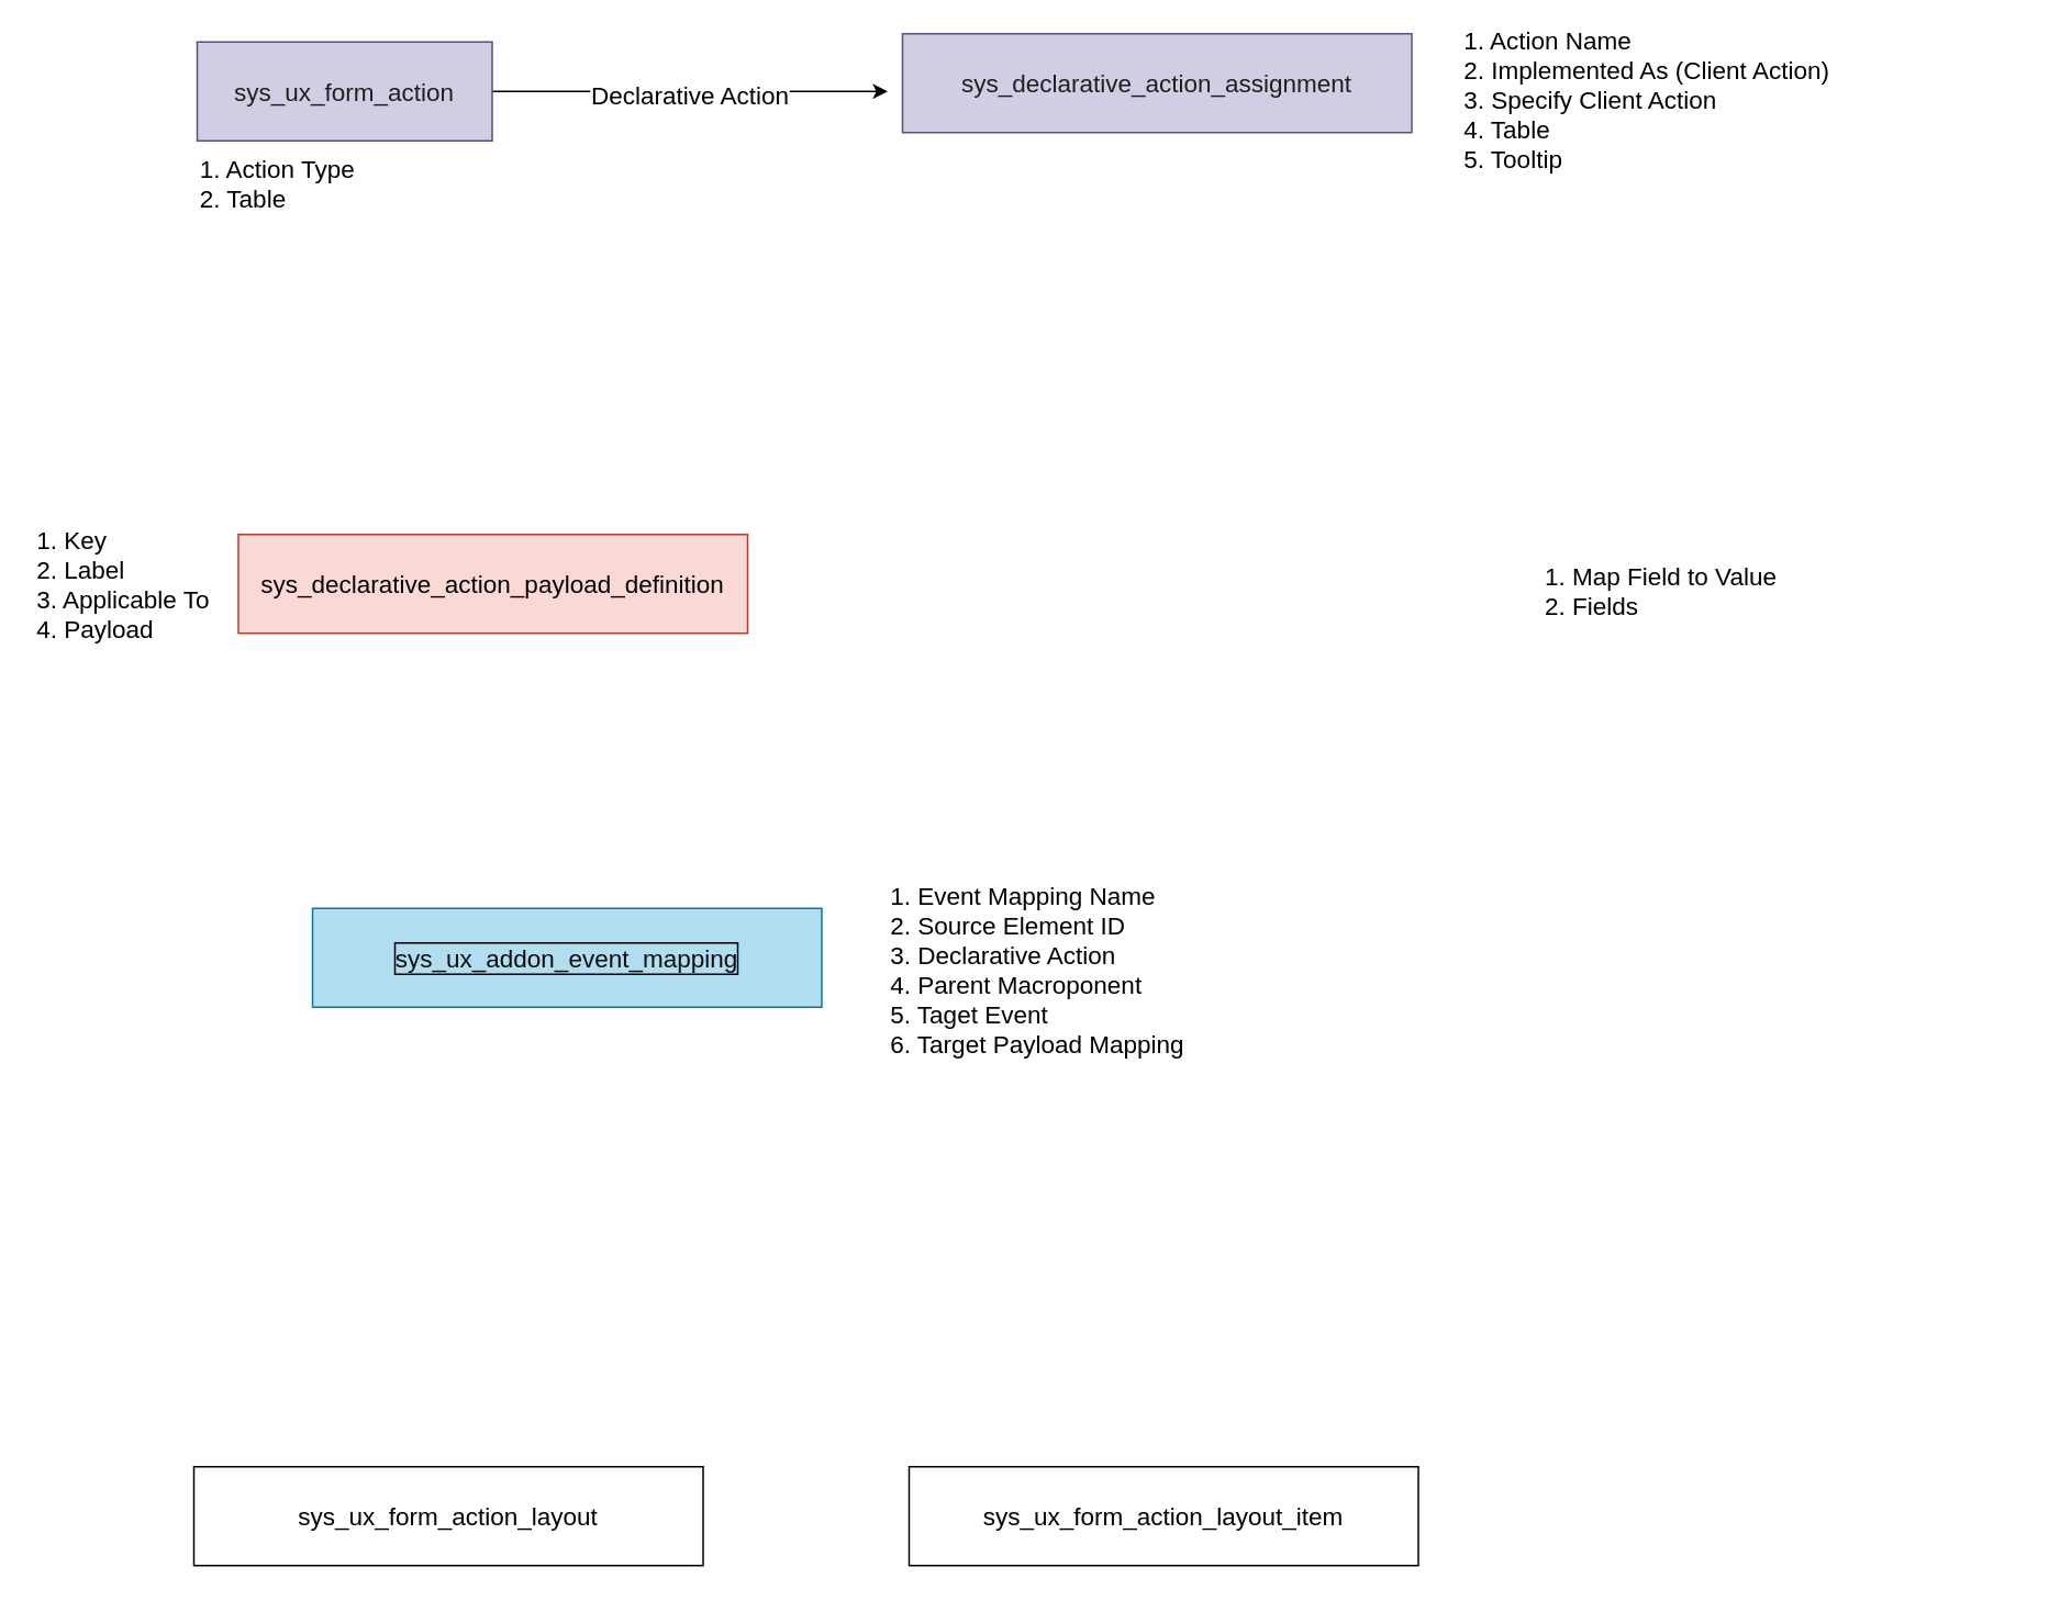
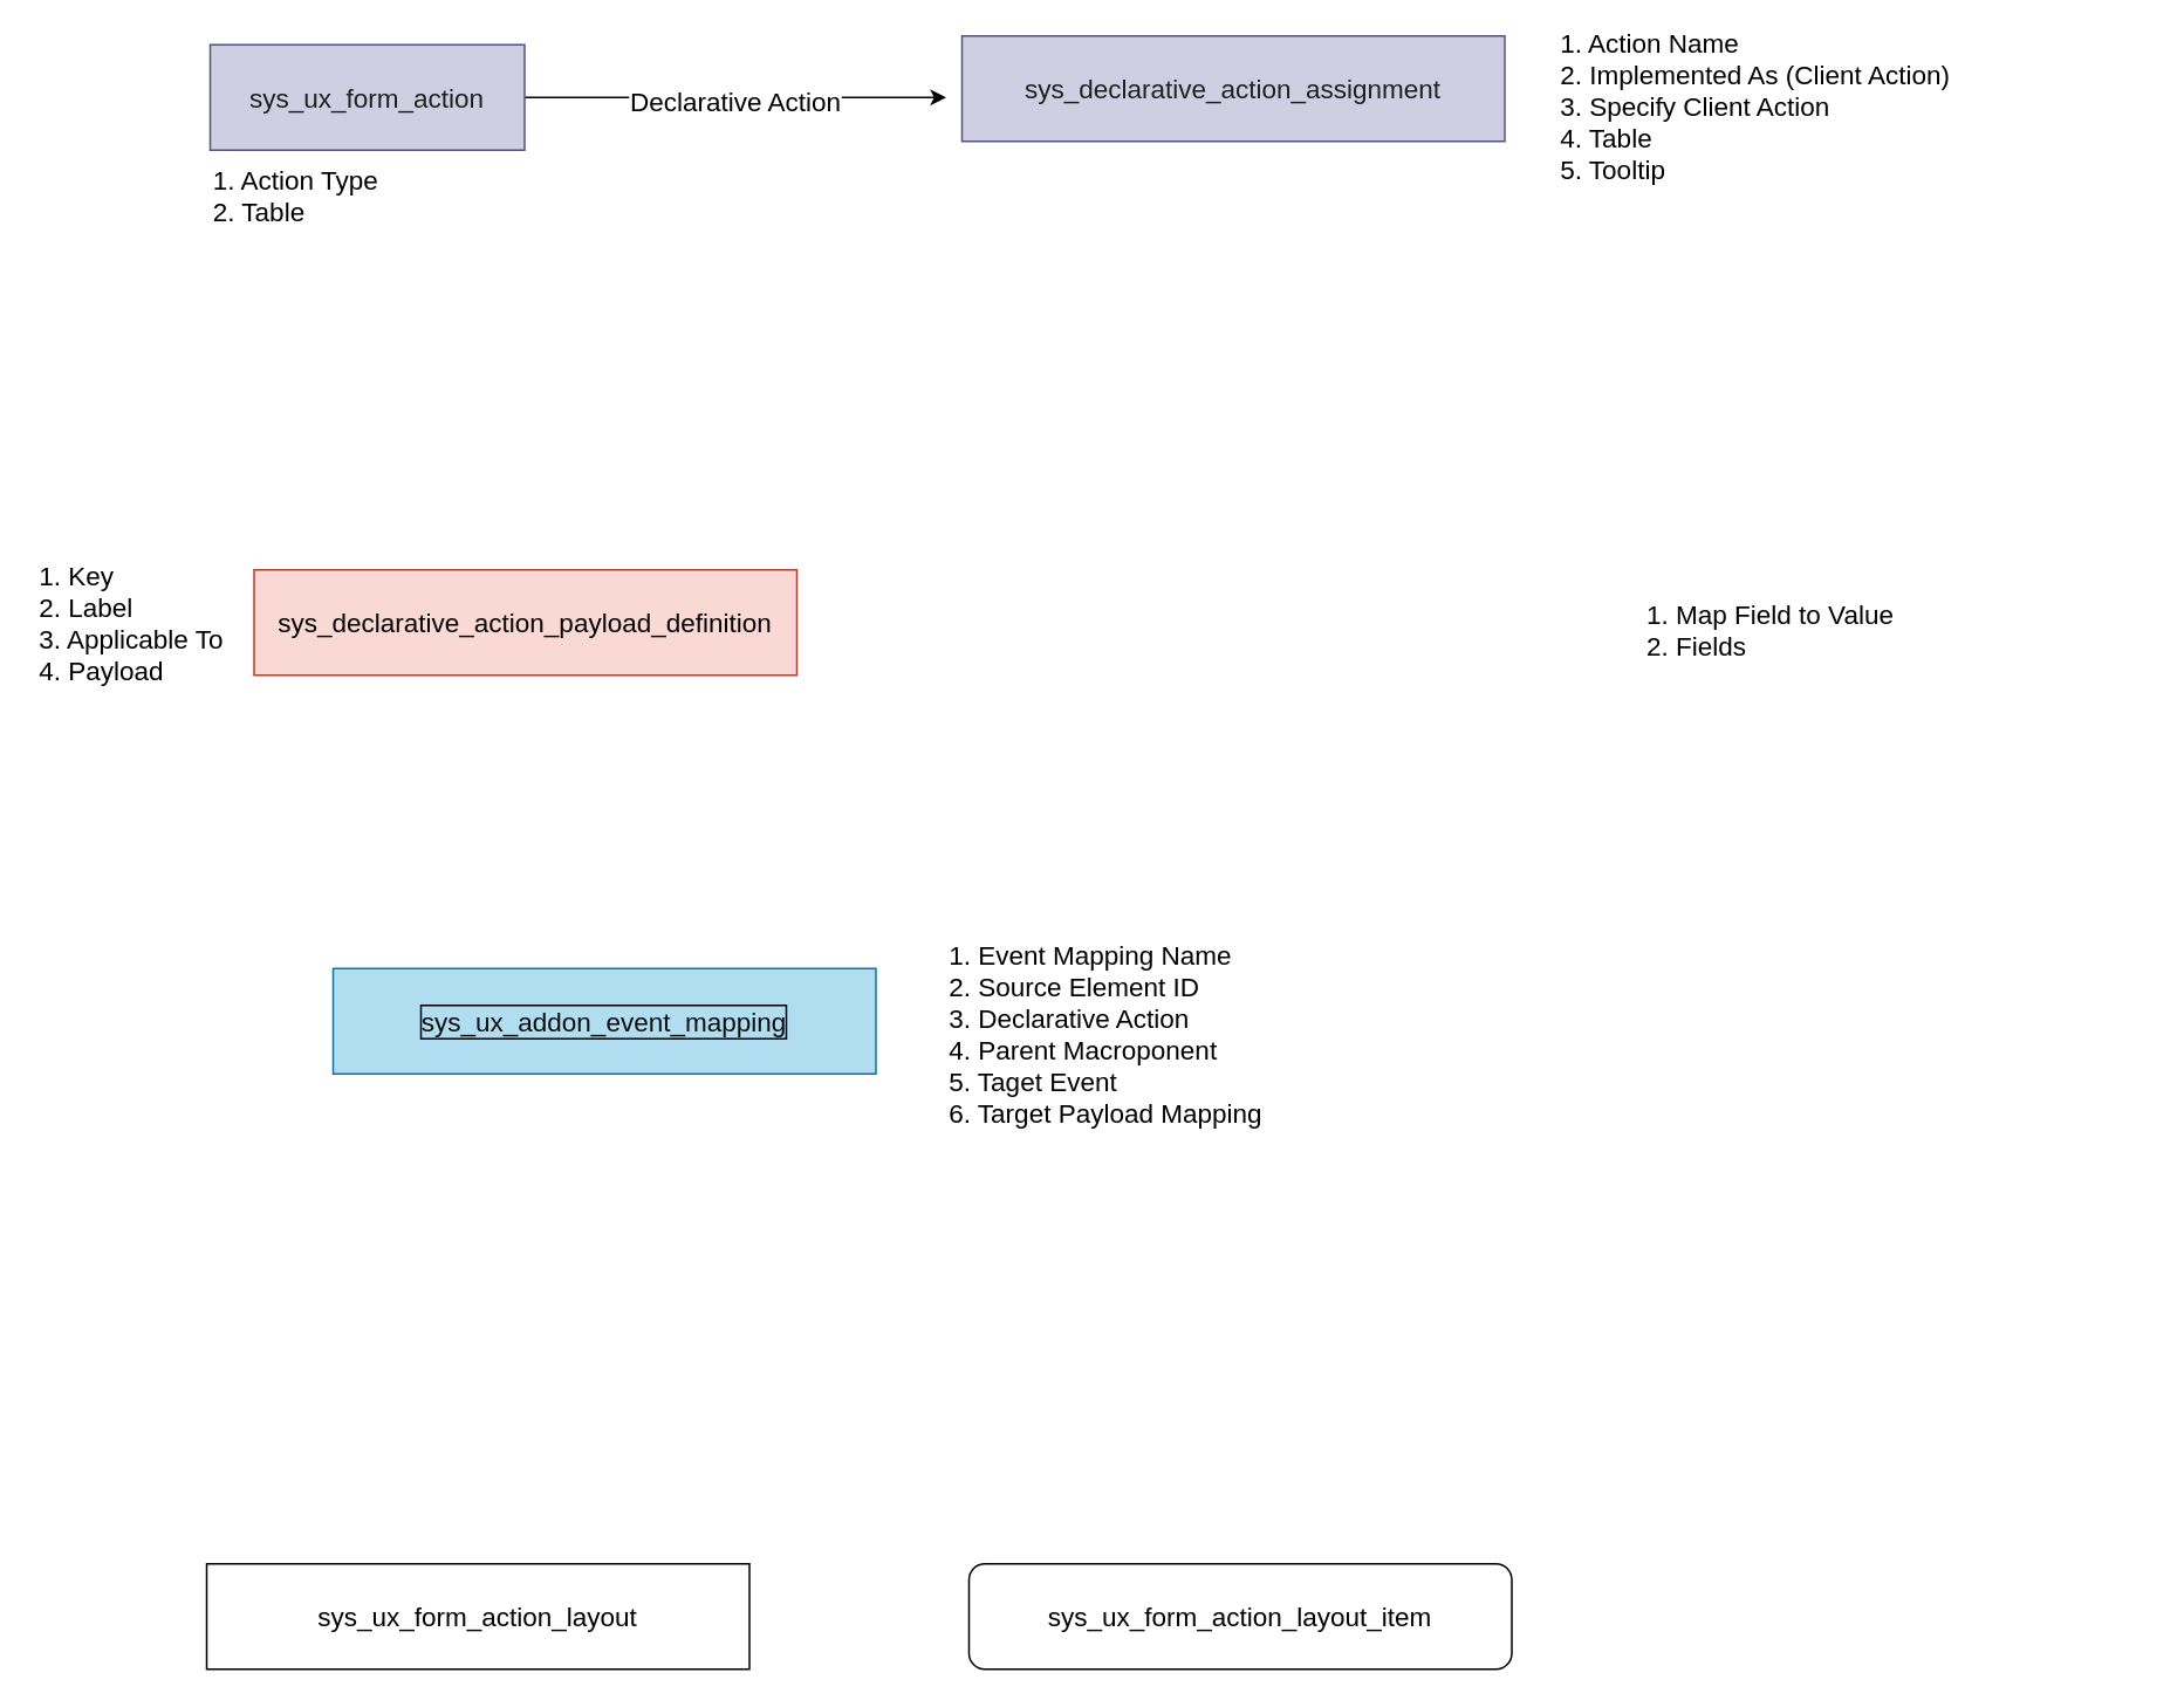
- <mxCell id="5" value="sys_ux_form_action_layout_item" style="rounded=0;whiteSpace=wrap;html=1;fontSize=15;" vertex="1" parent="1"><mxGeometry x="551" y="890" width="309" height="60" as="geometry" /></mxCell>
+ <mxCell id="5" value="sys_ux_form_action_layout_item" style="whiteSpace=wrap;html=1;fontSize=15;rounded=1;" vertex="1" parent="1"><mxGeometry x="551" y="890" width="309" height="60" as="geometry" /></mxCell>
